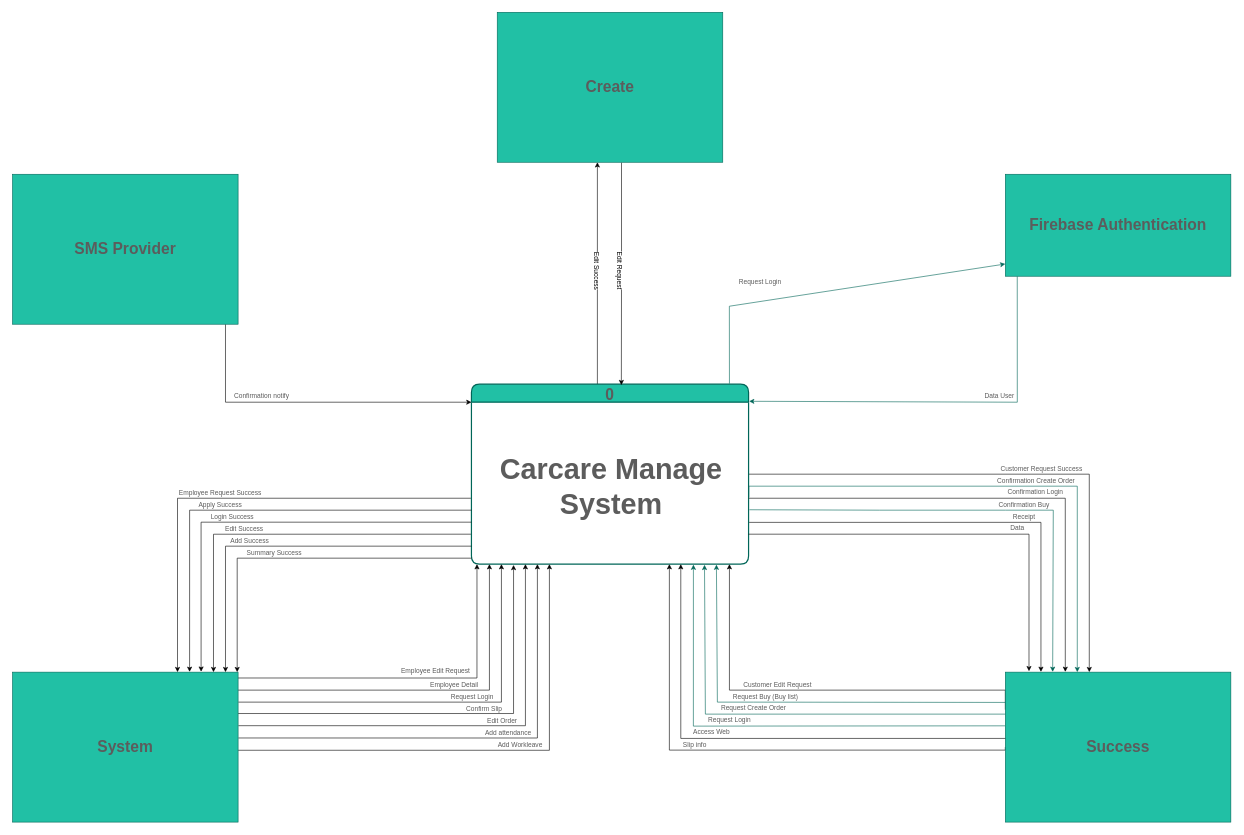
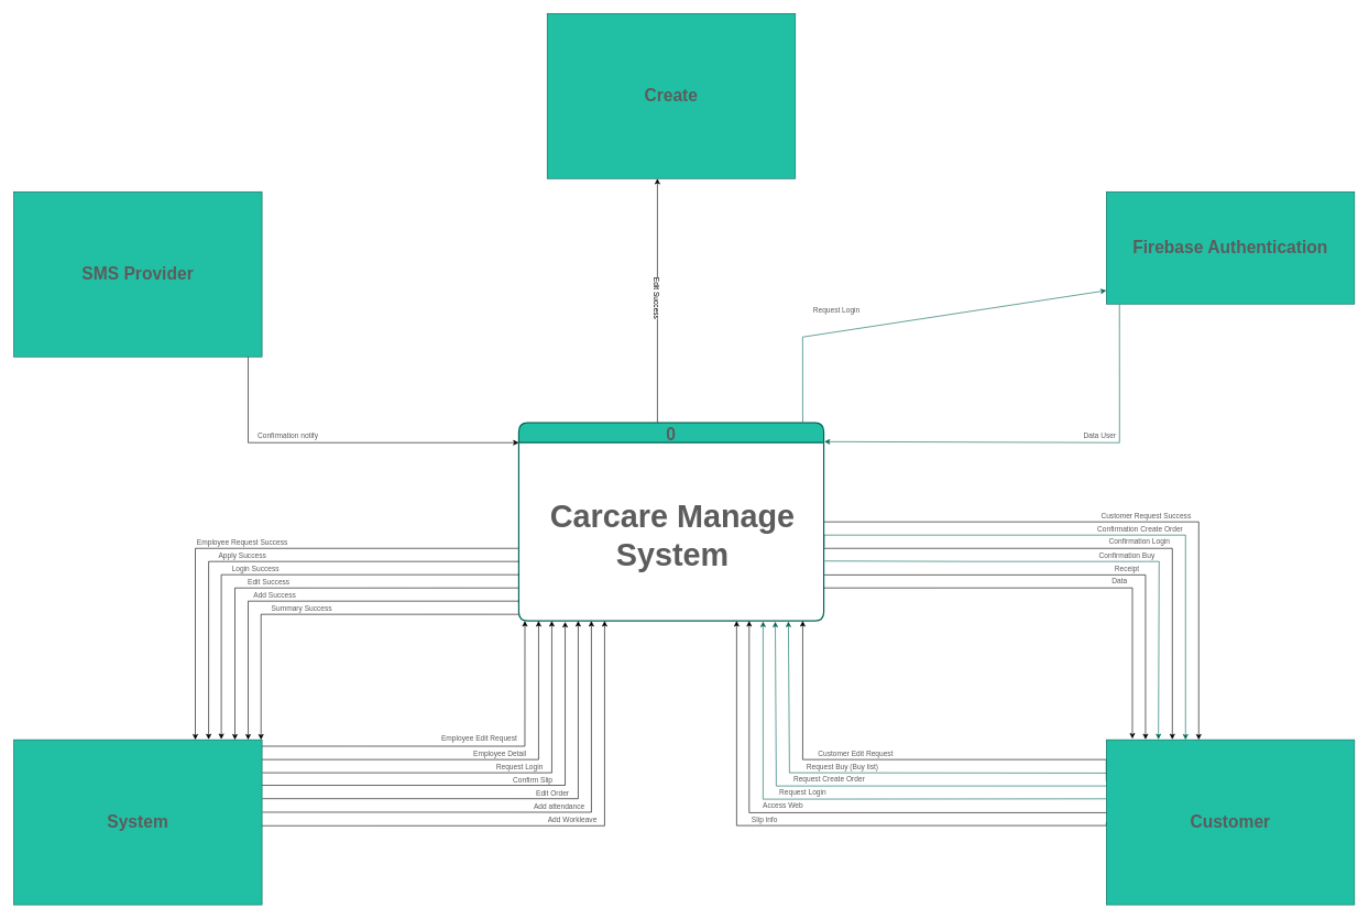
- <mxCell id="66" style="edgeStyle=orthogonalEdgeStyle;rounded=0;orthogonalLoop=1;jettySize=auto;html=1;exitX=0.551;exitY=1.002;exitDx=0;exitDy=0;entryX=0.541;entryY=0.005;entryDx=0;entryDy=0;entryPerimeter=0;exitPerimeter=0;" edge="1" parent="1" source="68" target="5"><mxGeometry relative="1" as="geometry"><mxPoint x="1055" y="270" as="sourcePoint" /><mxPoint x="1054.324" y="640" as="targetPoint" /><Array as="points" /></mxGeometry></mxCell>
- <mxCell id="67" value="Edit Request" style="edgeLabel;html=1;align=center;verticalAlign=middle;resizable=0;points=[];rotation=90;" connectable="0" vertex="1" parent="66"><mxGeometry x="-0.095" y="-2" relative="1" as="geometry"><mxPoint y="11" as="offset" /></mxGeometry></mxCell>
- <mxCell id="17" value="Success" style="whiteSpace=wrap;html=1;align=center;fontSize=26;fontStyle=1;fillColor=#21C0A5;strokeColor=#006658;fontColor=#5C5C5C;" parent="1" vertex="1"><mxGeometry x="1675" y="1120" width="376" height="250" as="geometry" /></mxCell>
+ <mxCell id="17" value="Customer" style="whiteSpace=wrap;html=1;align=center;fontSize=26;fontStyle=1;fillColor=#21C0A5;strokeColor=#006658;fontColor=#5C5C5C;" parent="1" vertex="1"><mxGeometry x="1675" y="1120" width="376" height="250" as="geometry" /></mxCell>
